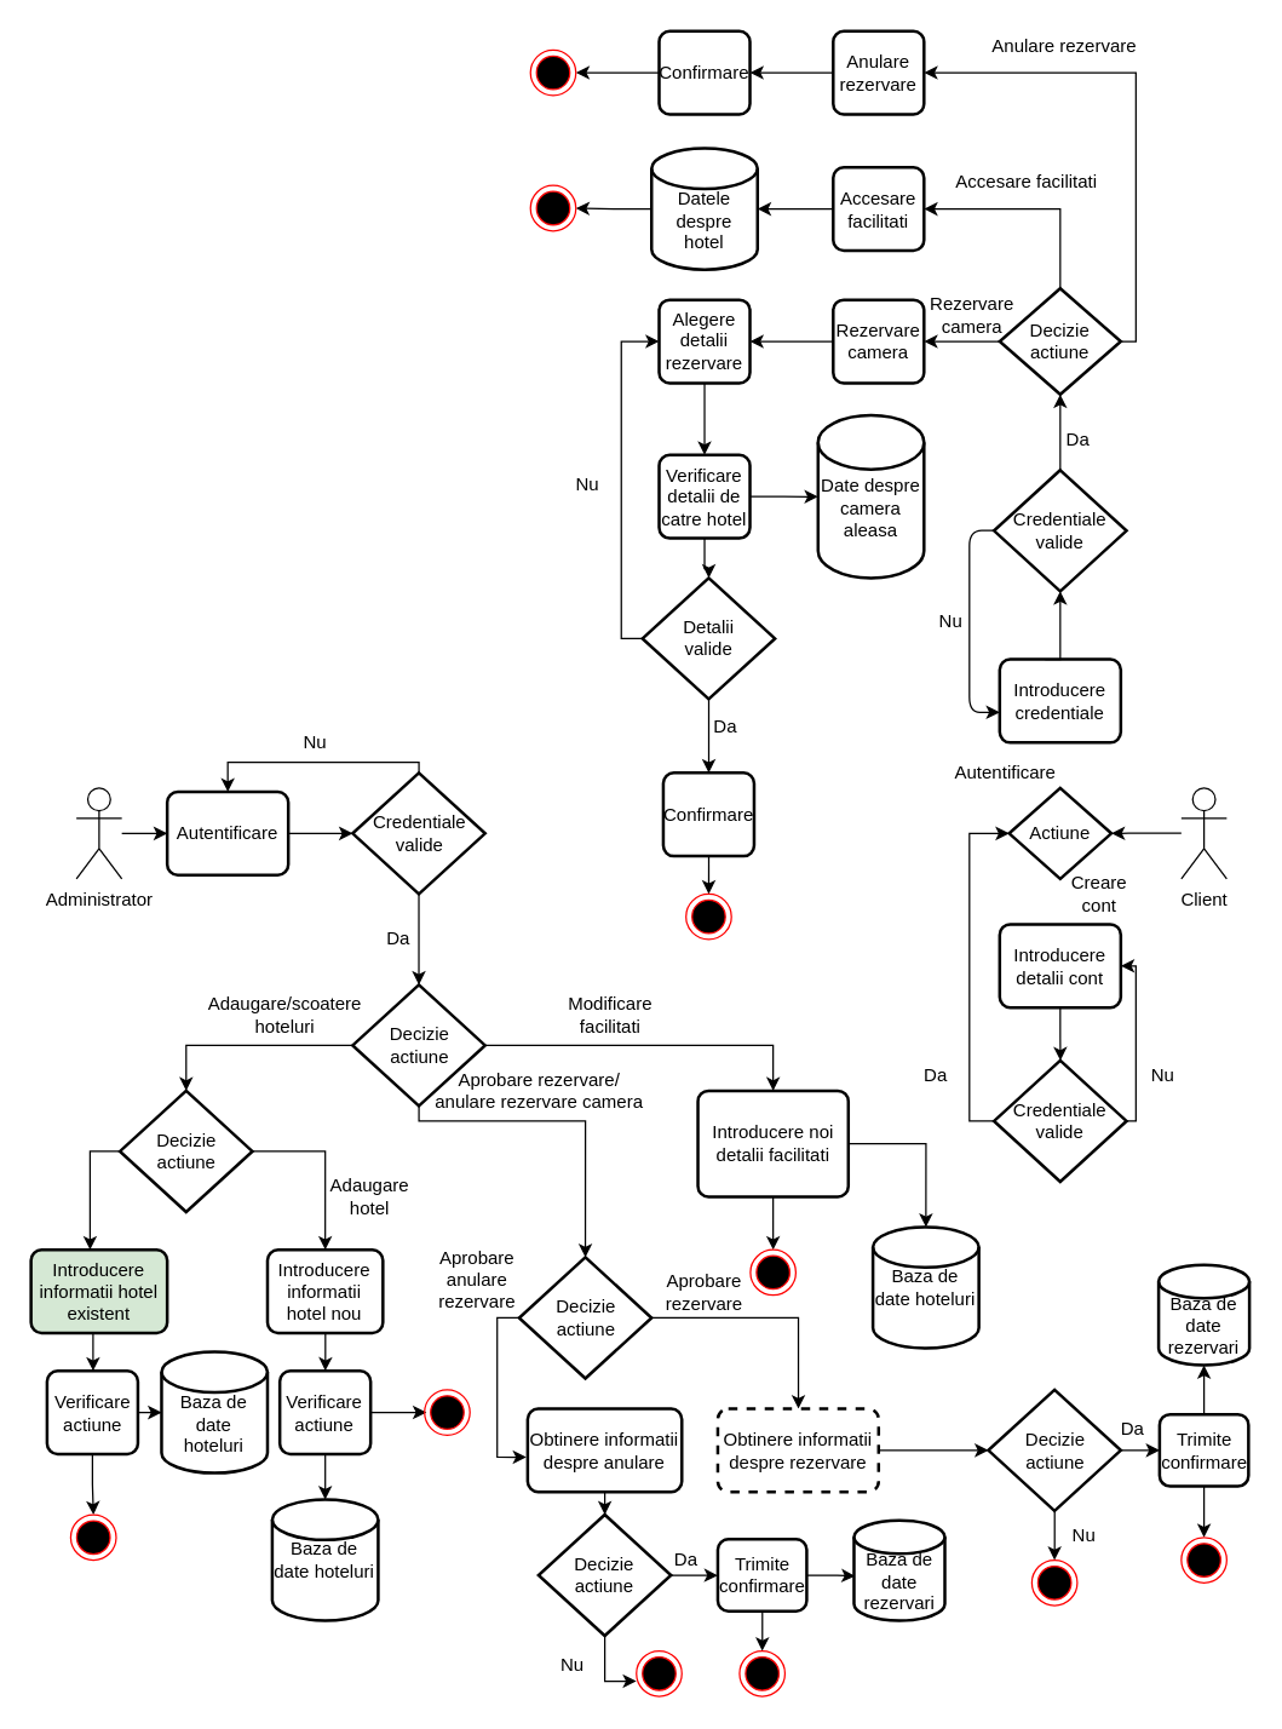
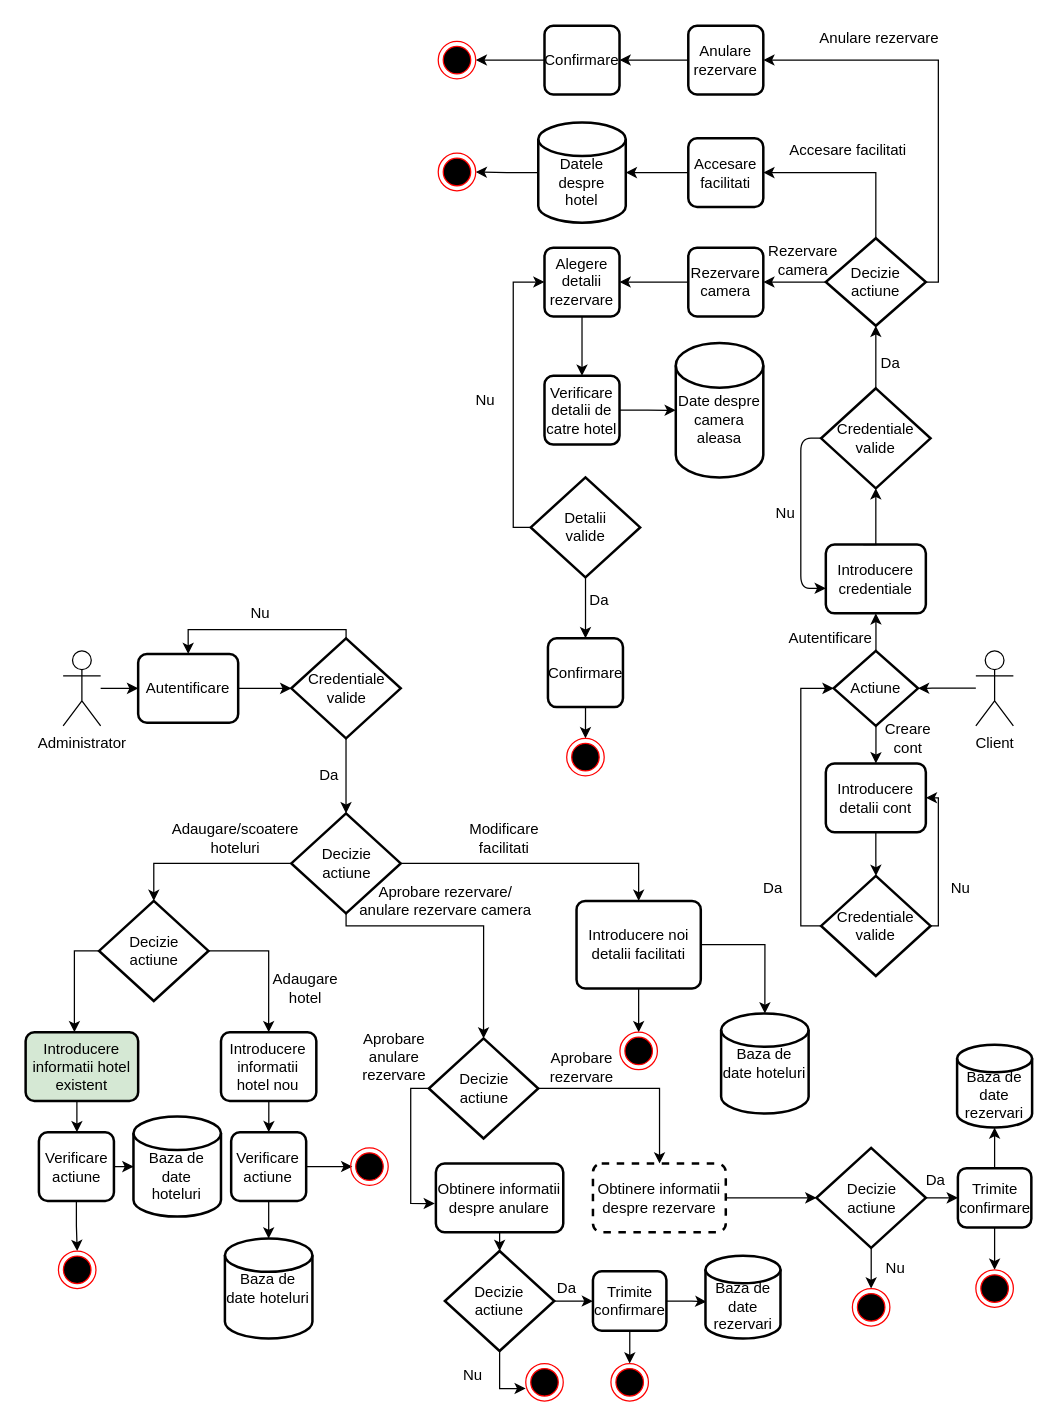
- <mxCell id="42" value="" style="edgeStyle=orthogonalEdgeStyle;rounded=0;orthogonalLoop=1;jettySize=auto;html=1;" edge="1" parent="1" source="43" target="52"><mxGeometry relative="1" as="geometry" /></mxCell>
+ <mxCell id="13" value="" style="edgeStyle=orthogonalEdgeStyle;rounded=0;orthogonalLoop=1;jettySize=auto;html=1;" edge="1" parent="1" source="15" target="6"><mxGeometry relative="1" as="geometry" /></mxCell>
+ <mxCell id="14" value="" style="edgeStyle=orthogonalEdgeStyle;rounded=0;orthogonalLoop=1;jettySize=auto;html=1;" edge="1" parent="1" source="15" target="17"><mxGeometry relative="1" as="geometry" /></mxCell>
